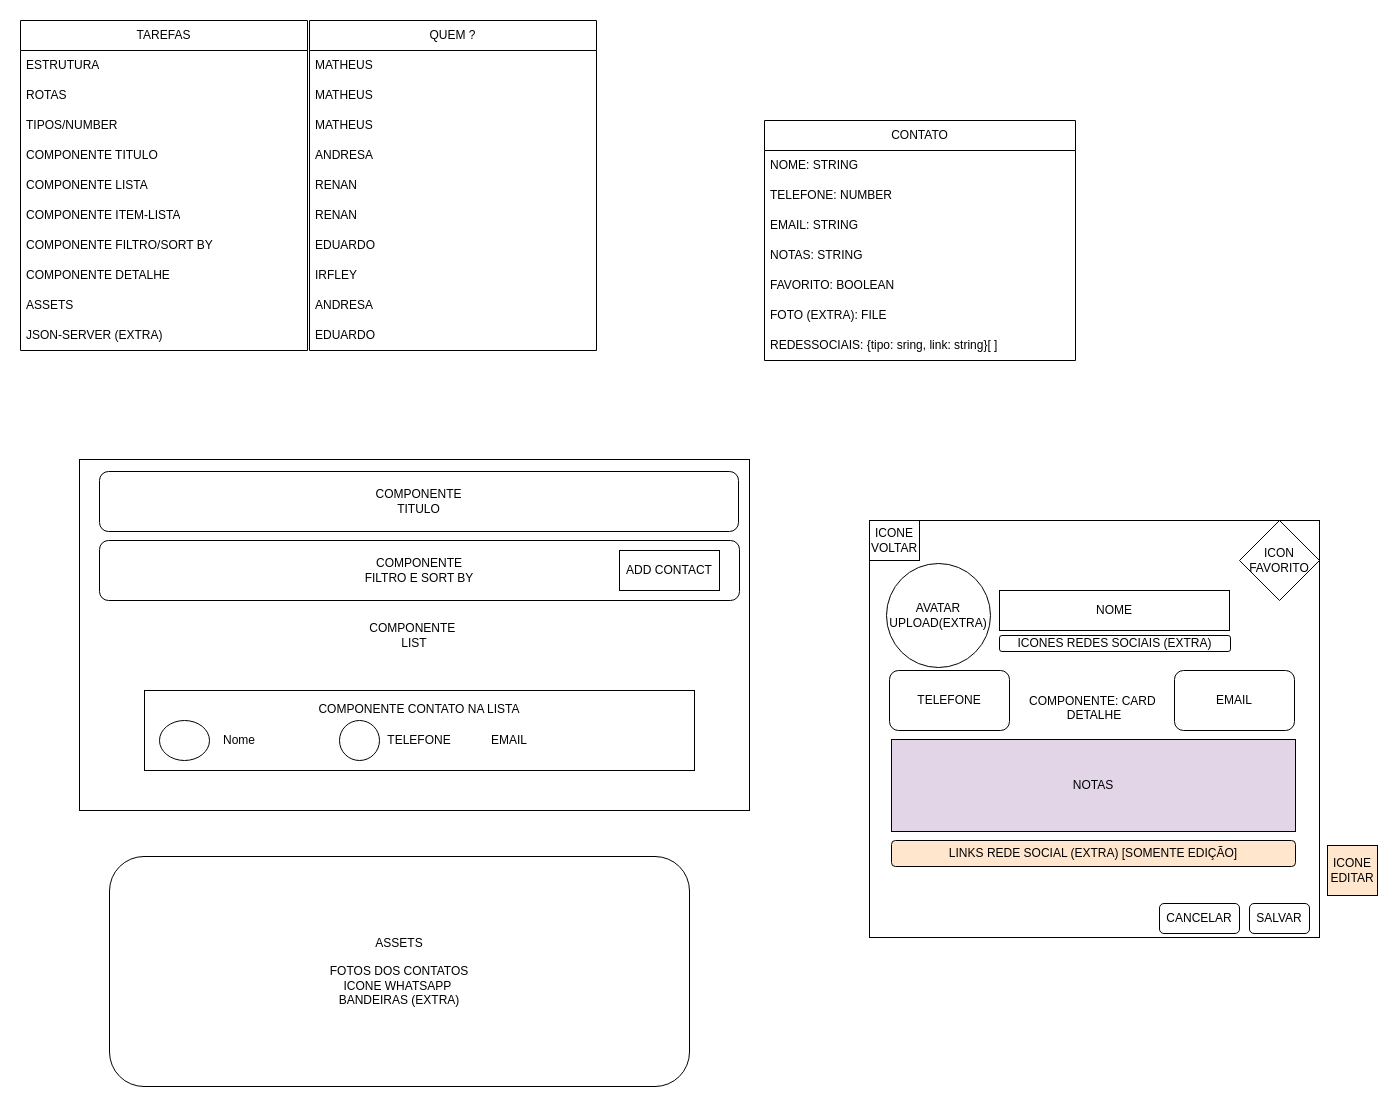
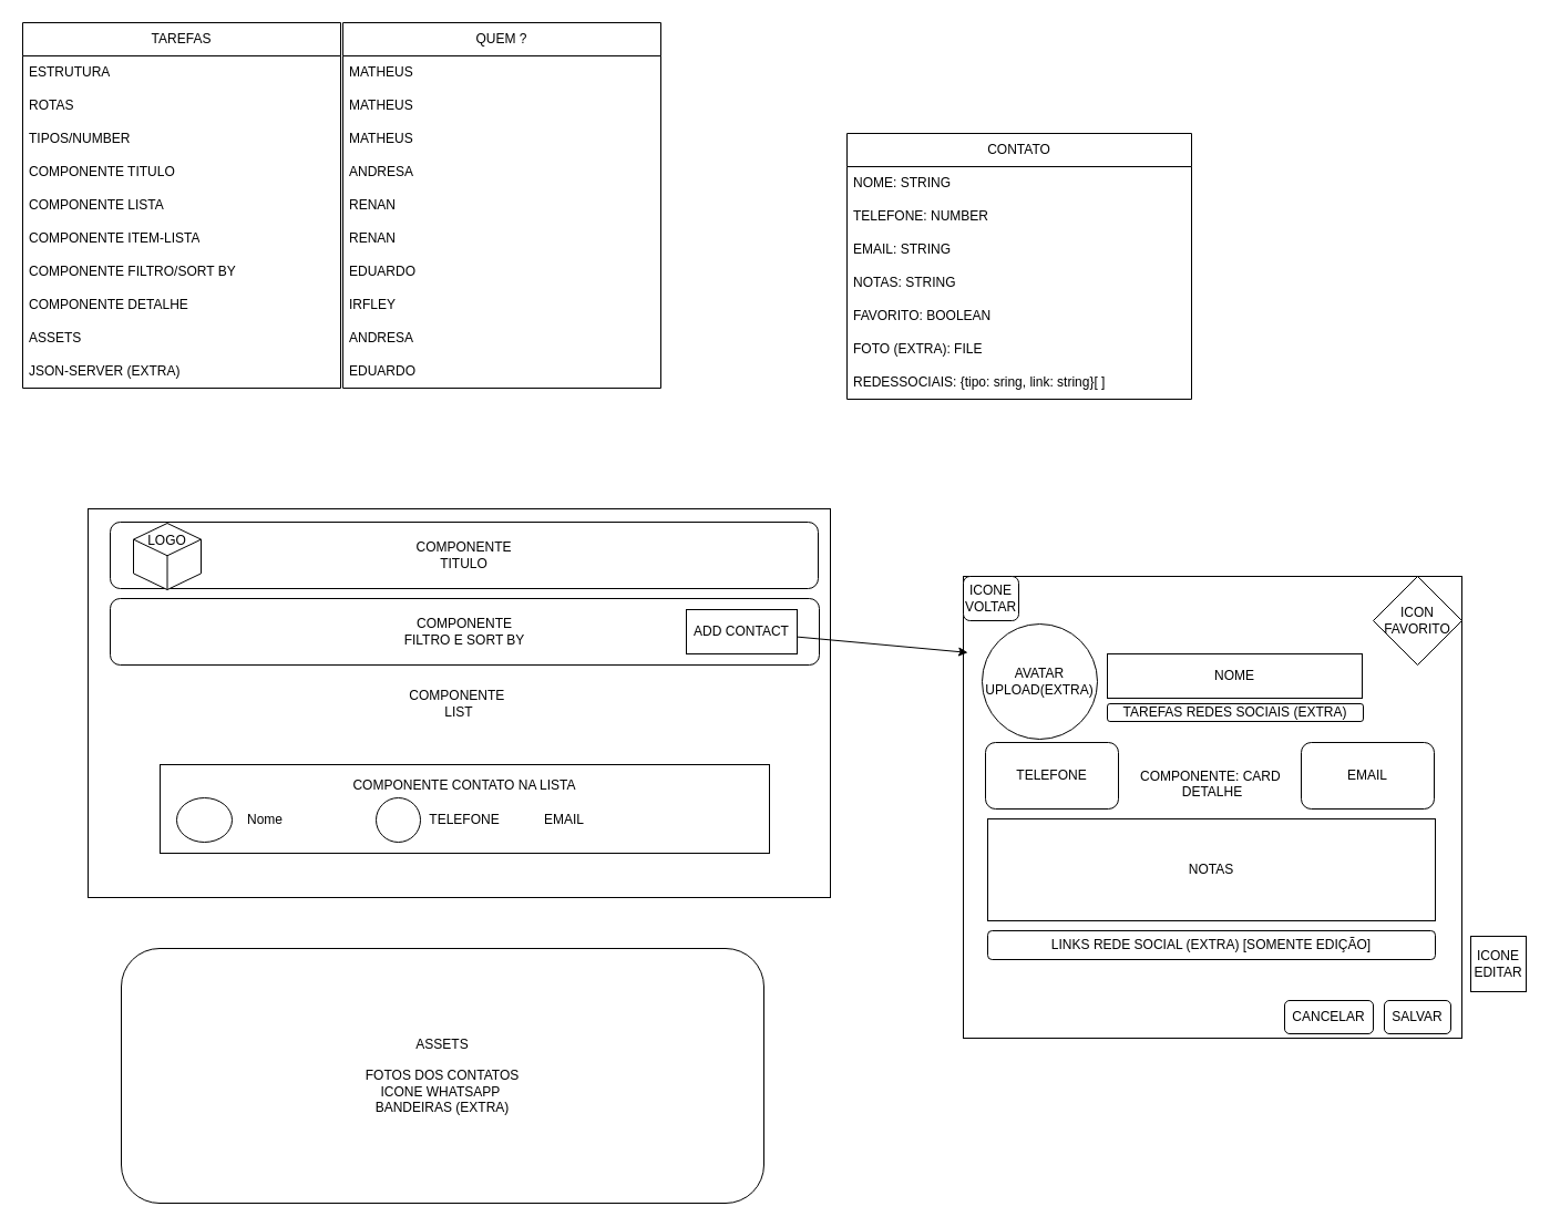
+ <mxCell id="27" value="LOGO&lt;div&gt;&lt;br&gt;&lt;/div&gt;&lt;div&gt;&lt;br&gt;&lt;/div&gt;" style="html=1;whiteSpace=wrap;shape=isoCube2;backgroundOutline=1;isoAngle=15;" vertex="1" parent="1"><mxGeometry x="120" y="472" width="61" height="60" as="geometry" /></mxCell>
- <mxCell id="20" value="ICONE VOLTAR" style="rounded=0;whiteSpace=wrap;html=1;" vertex="1" parent="1"><mxGeometry x="869" y="520" width="50" height="40" as="geometry" /></mxCell>
+ <mxCell id="20" value="ICONE VOLTAR" style="whiteSpace=wrap;html=1;rounded=1;" vertex="1" parent="1"><mxGeometry x="869" y="520" width="50" height="40" as="geometry" /></mxCell>
+ <mxCell id="26" value="" style="endArrow=classic;html=1;entryX=0.009;entryY=0.165;entryDx=0;entryDy=0;entryPerimeter=0;" edge="1" parent="1" source="9" target="2"><mxGeometry width="50" height="50" relative="1" as="geometry"><mxPoint x="794" y="780" as="sourcePoint" /><mxPoint x="844" y="730" as="targetPoint" /></mxGeometry></mxCell>
- <mxCell id="23" value="ICONES REDES SOCIAIS (EXTRA)" style="rounded=1;whiteSpace=wrap;html=1;" vertex="1" parent="1"><mxGeometry x="999" y="635" width="231" height="16" as="geometry" /></mxCell>
+ <mxCell id="23" value="TAREFAS REDES SOCIAIS (EXTRA)" style="rounded=1;whiteSpace=wrap;html=1;" vertex="1" parent="1"><mxGeometry x="999" y="635" width="231" height="16" as="geometry" /></mxCell>
- <mxCell id="21" value="NOTAS" style="rounded=0;whiteSpace=wrap;html=1;fillColor=#e1d5e7;" vertex="1" parent="1"><mxGeometry x="891" y="739" width="404" height="92" as="geometry" /></mxCell>
+ <mxCell id="21" value="NOTAS" style="rounded=0;whiteSpace=wrap;html=1;" vertex="1" parent="1"><mxGeometry x="891" y="739" width="404" height="92" as="geometry" /></mxCell>
- <mxCell id="24" value="LINKS REDE SOCIAL (EXTRA) [SOMENTE EDIÇÃO]" style="rounded=1;whiteSpace=wrap;html=1;fillColor=#ffe6cc;" vertex="1" parent="1"><mxGeometry x="891" y="840" width="404" height="26" as="geometry" /></mxCell>
+ <mxCell id="24" value="LINKS REDE SOCIAL (EXTRA) [SOMENTE EDIÇÃO]" style="rounded=1;whiteSpace=wrap;html=1;" vertex="1" parent="1"><mxGeometry x="891" y="840" width="404" height="26" as="geometry" /></mxCell>
- <mxCell id="17" value="ICONE EDITAR" style="rounded=0;whiteSpace=wrap;html=1;fillColor=#ffe6cc;" vertex="1" parent="1"><mxGeometry x="1327" y="845" width="50" height="50" as="geometry" /></mxCell>
+ <mxCell id="17" value="ICONE EDITAR" style="rounded=0;whiteSpace=wrap;html=1;" vertex="1" parent="1"><mxGeometry x="1327" y="845" width="50" height="50" as="geometry" /></mxCell>
